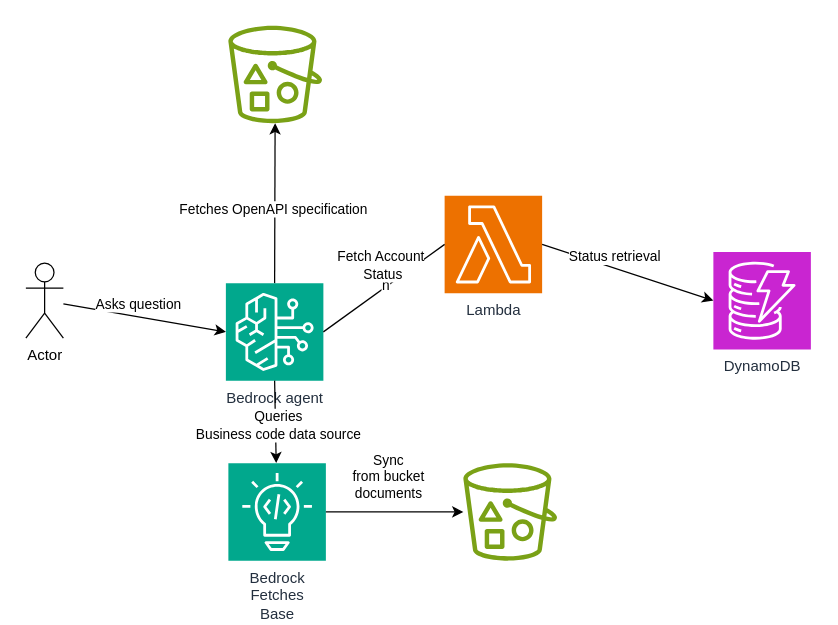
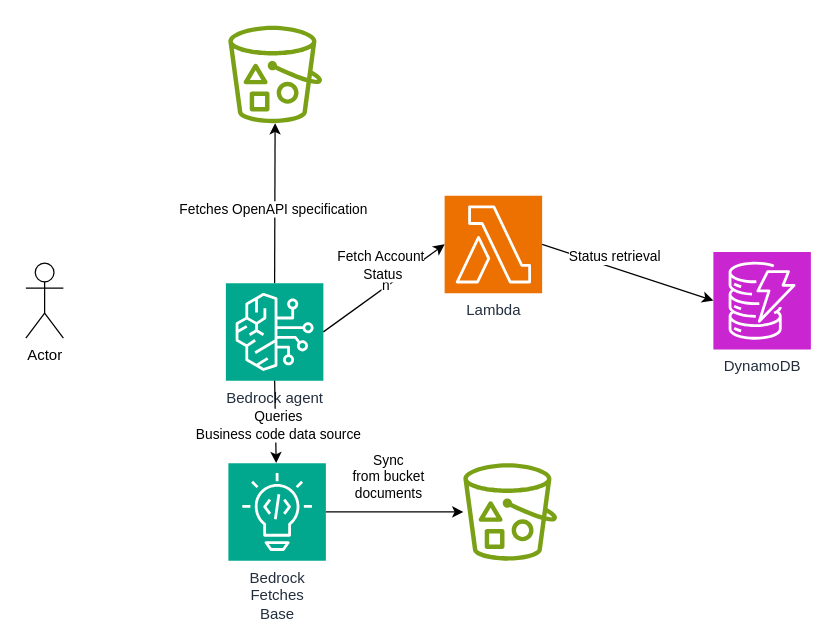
- <mxCell id="11" value="" style="endArrow=none;html=1;rounded=0;exitX=1;exitY=0.5;exitDx=0;exitDy=0;exitPerimeter=0;entryX=0;entryY=0.5;entryDx=0;entryDy=0;entryPerimeter=0;" parent="1" source="3" target="5" edge="1"><mxGeometry width="50" height="50" relative="1" as="geometry"><mxPoint x="309" y="201" as="sourcePoint" /><mxPoint x="359" y="151" as="targetPoint" /></mxGeometry></mxCell>
+ <mxCell id="11" value="" style="endArrow=classic;html=1;rounded=0;exitX=1;exitY=0.5;exitDx=0;exitDy=0;exitPerimeter=0;entryX=0;entryY=0.5;entryDx=0;entryDy=0;entryPerimeter=0;" parent="1" source="3" target="5" edge="1"><mxGeometry width="50" height="50" relative="1" as="geometry"><mxPoint x="309" y="201" as="sourcePoint" /><mxPoint x="359" y="151" as="targetPoint" /></mxGeometry></mxCell>
- <mxCell id="7" value="" style="endArrow=classic;html=1;rounded=0;entryX=0;entryY=0.5;entryDx=0;entryDy=0;entryPerimeter=0;" parent="1" source="2" target="3" edge="1"><mxGeometry width="50" height="50" relative="1" as="geometry"><mxPoint x="90" y="260" as="sourcePoint" /><mxPoint x="140" y="210" as="targetPoint" /></mxGeometry></mxCell>
- <mxCell id="8" value="Asks question" style="edgeLabel;html=1;align=center;verticalAlign=middle;resizable=0;points=[];" parent="7" vertex="1" connectable="0"><mxGeometry x="-0.086" y="2" relative="1" as="geometry"><mxPoint y="-8" as="offset" /></mxGeometry></mxCell>
